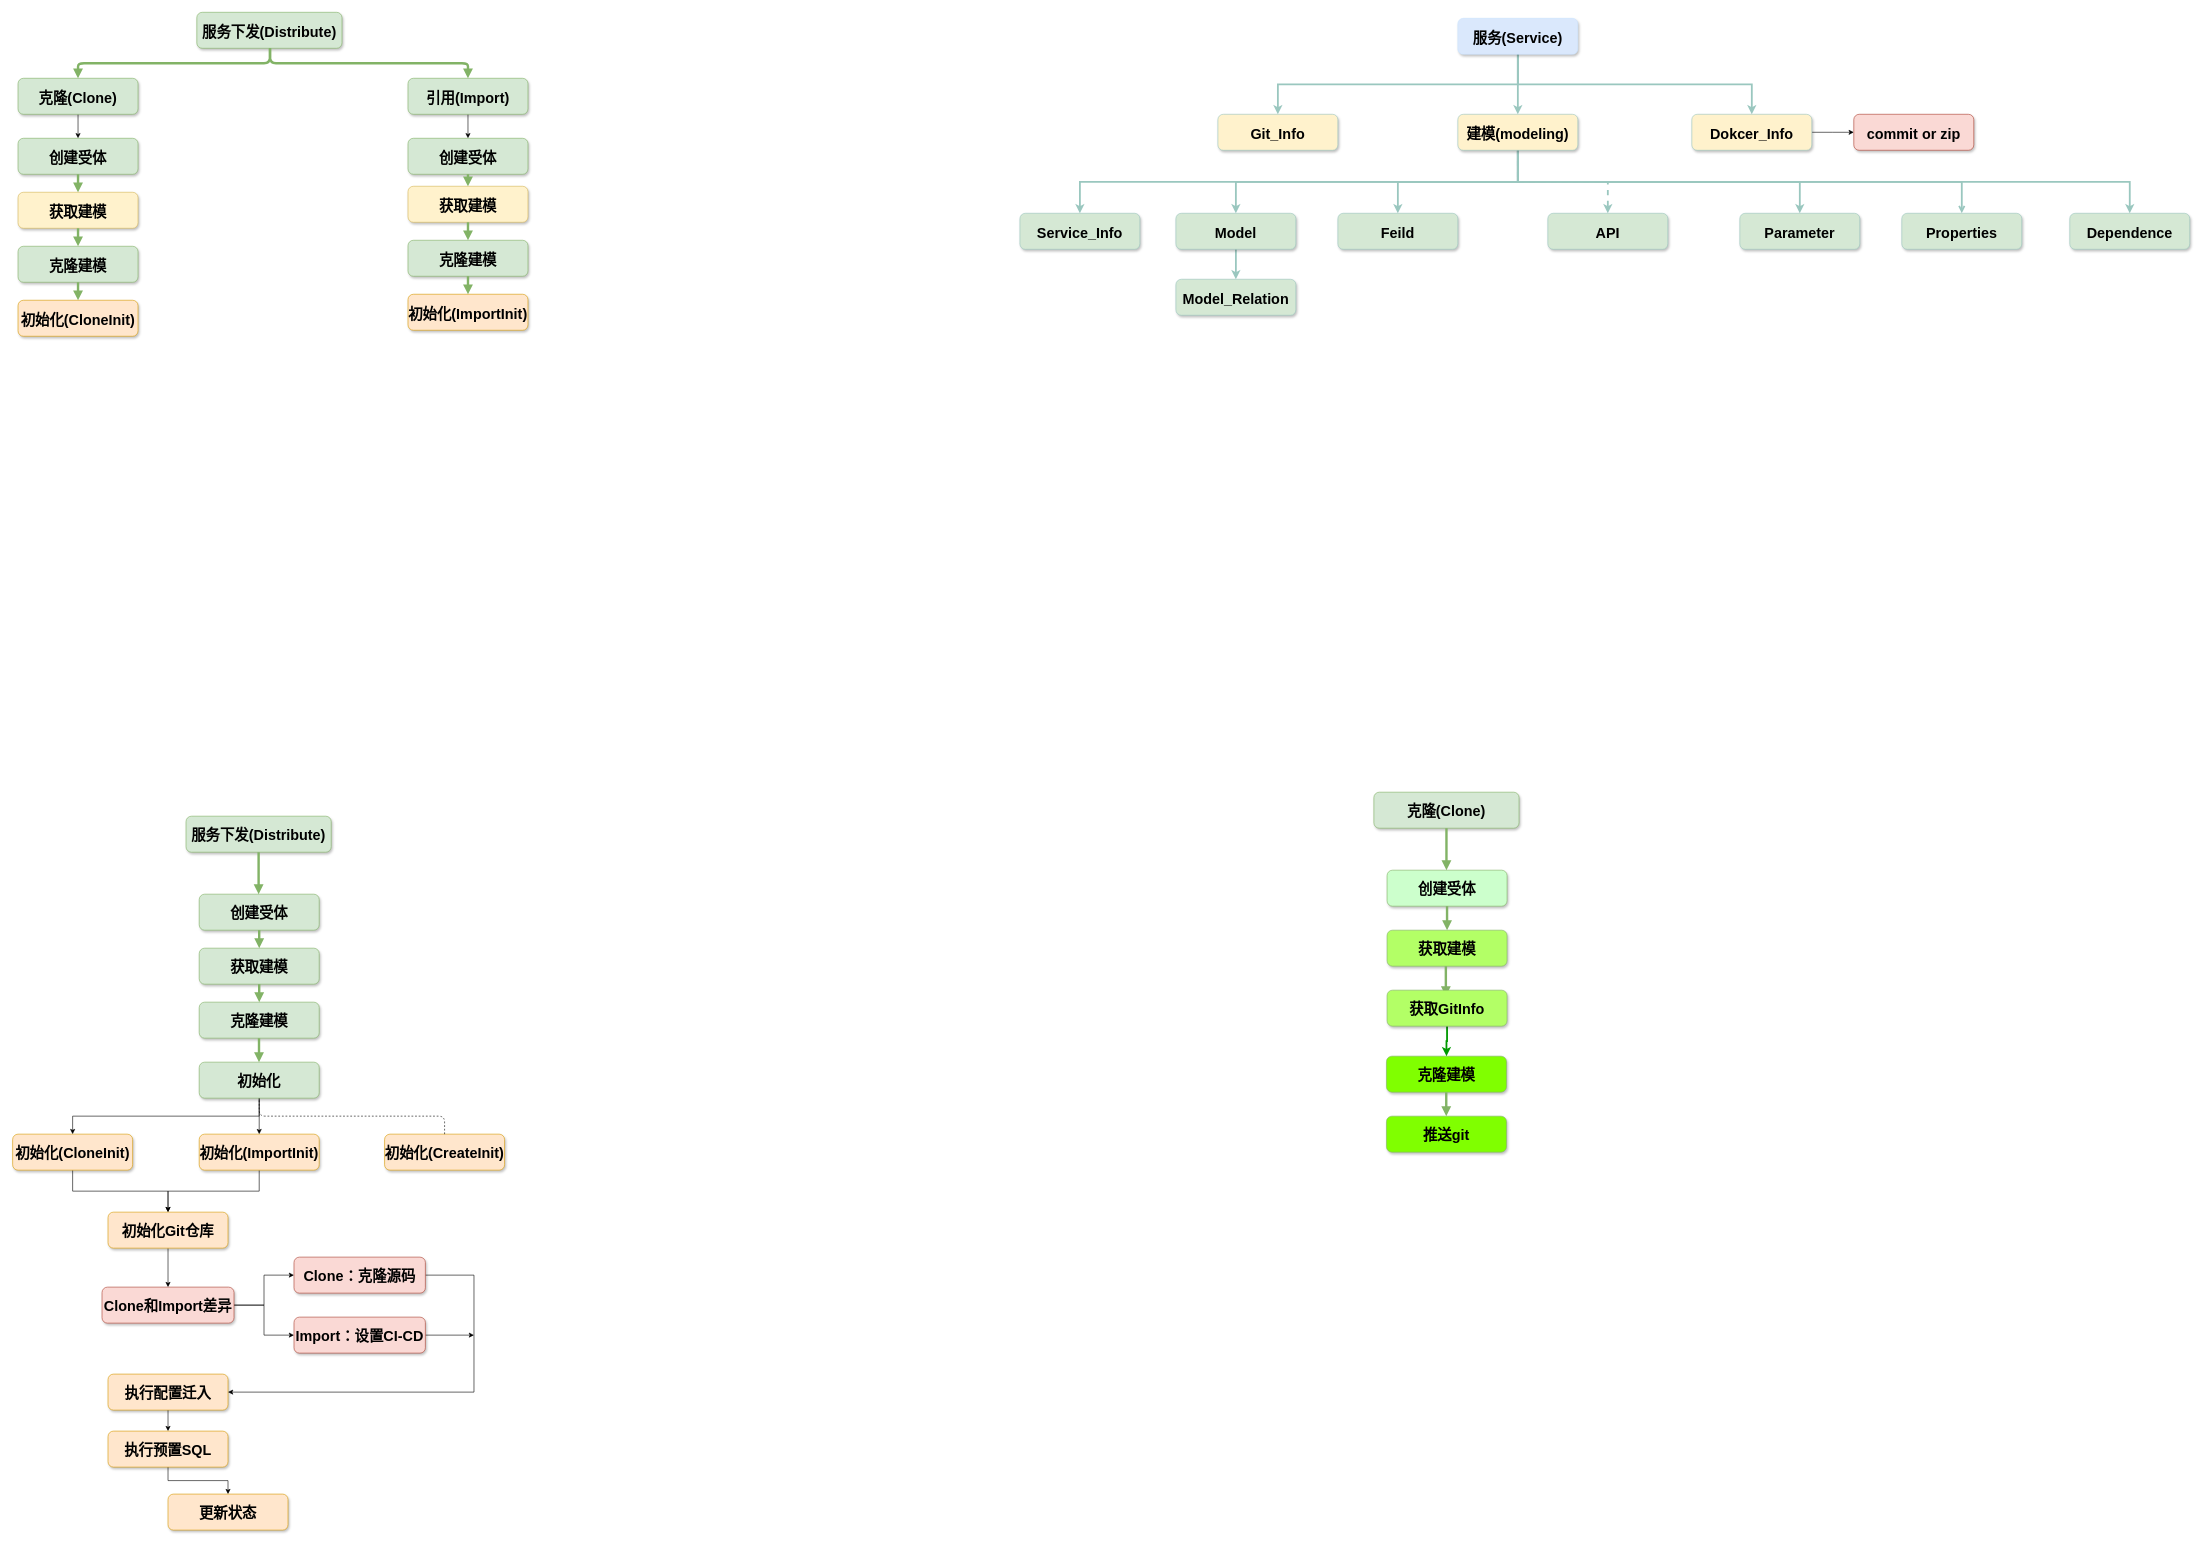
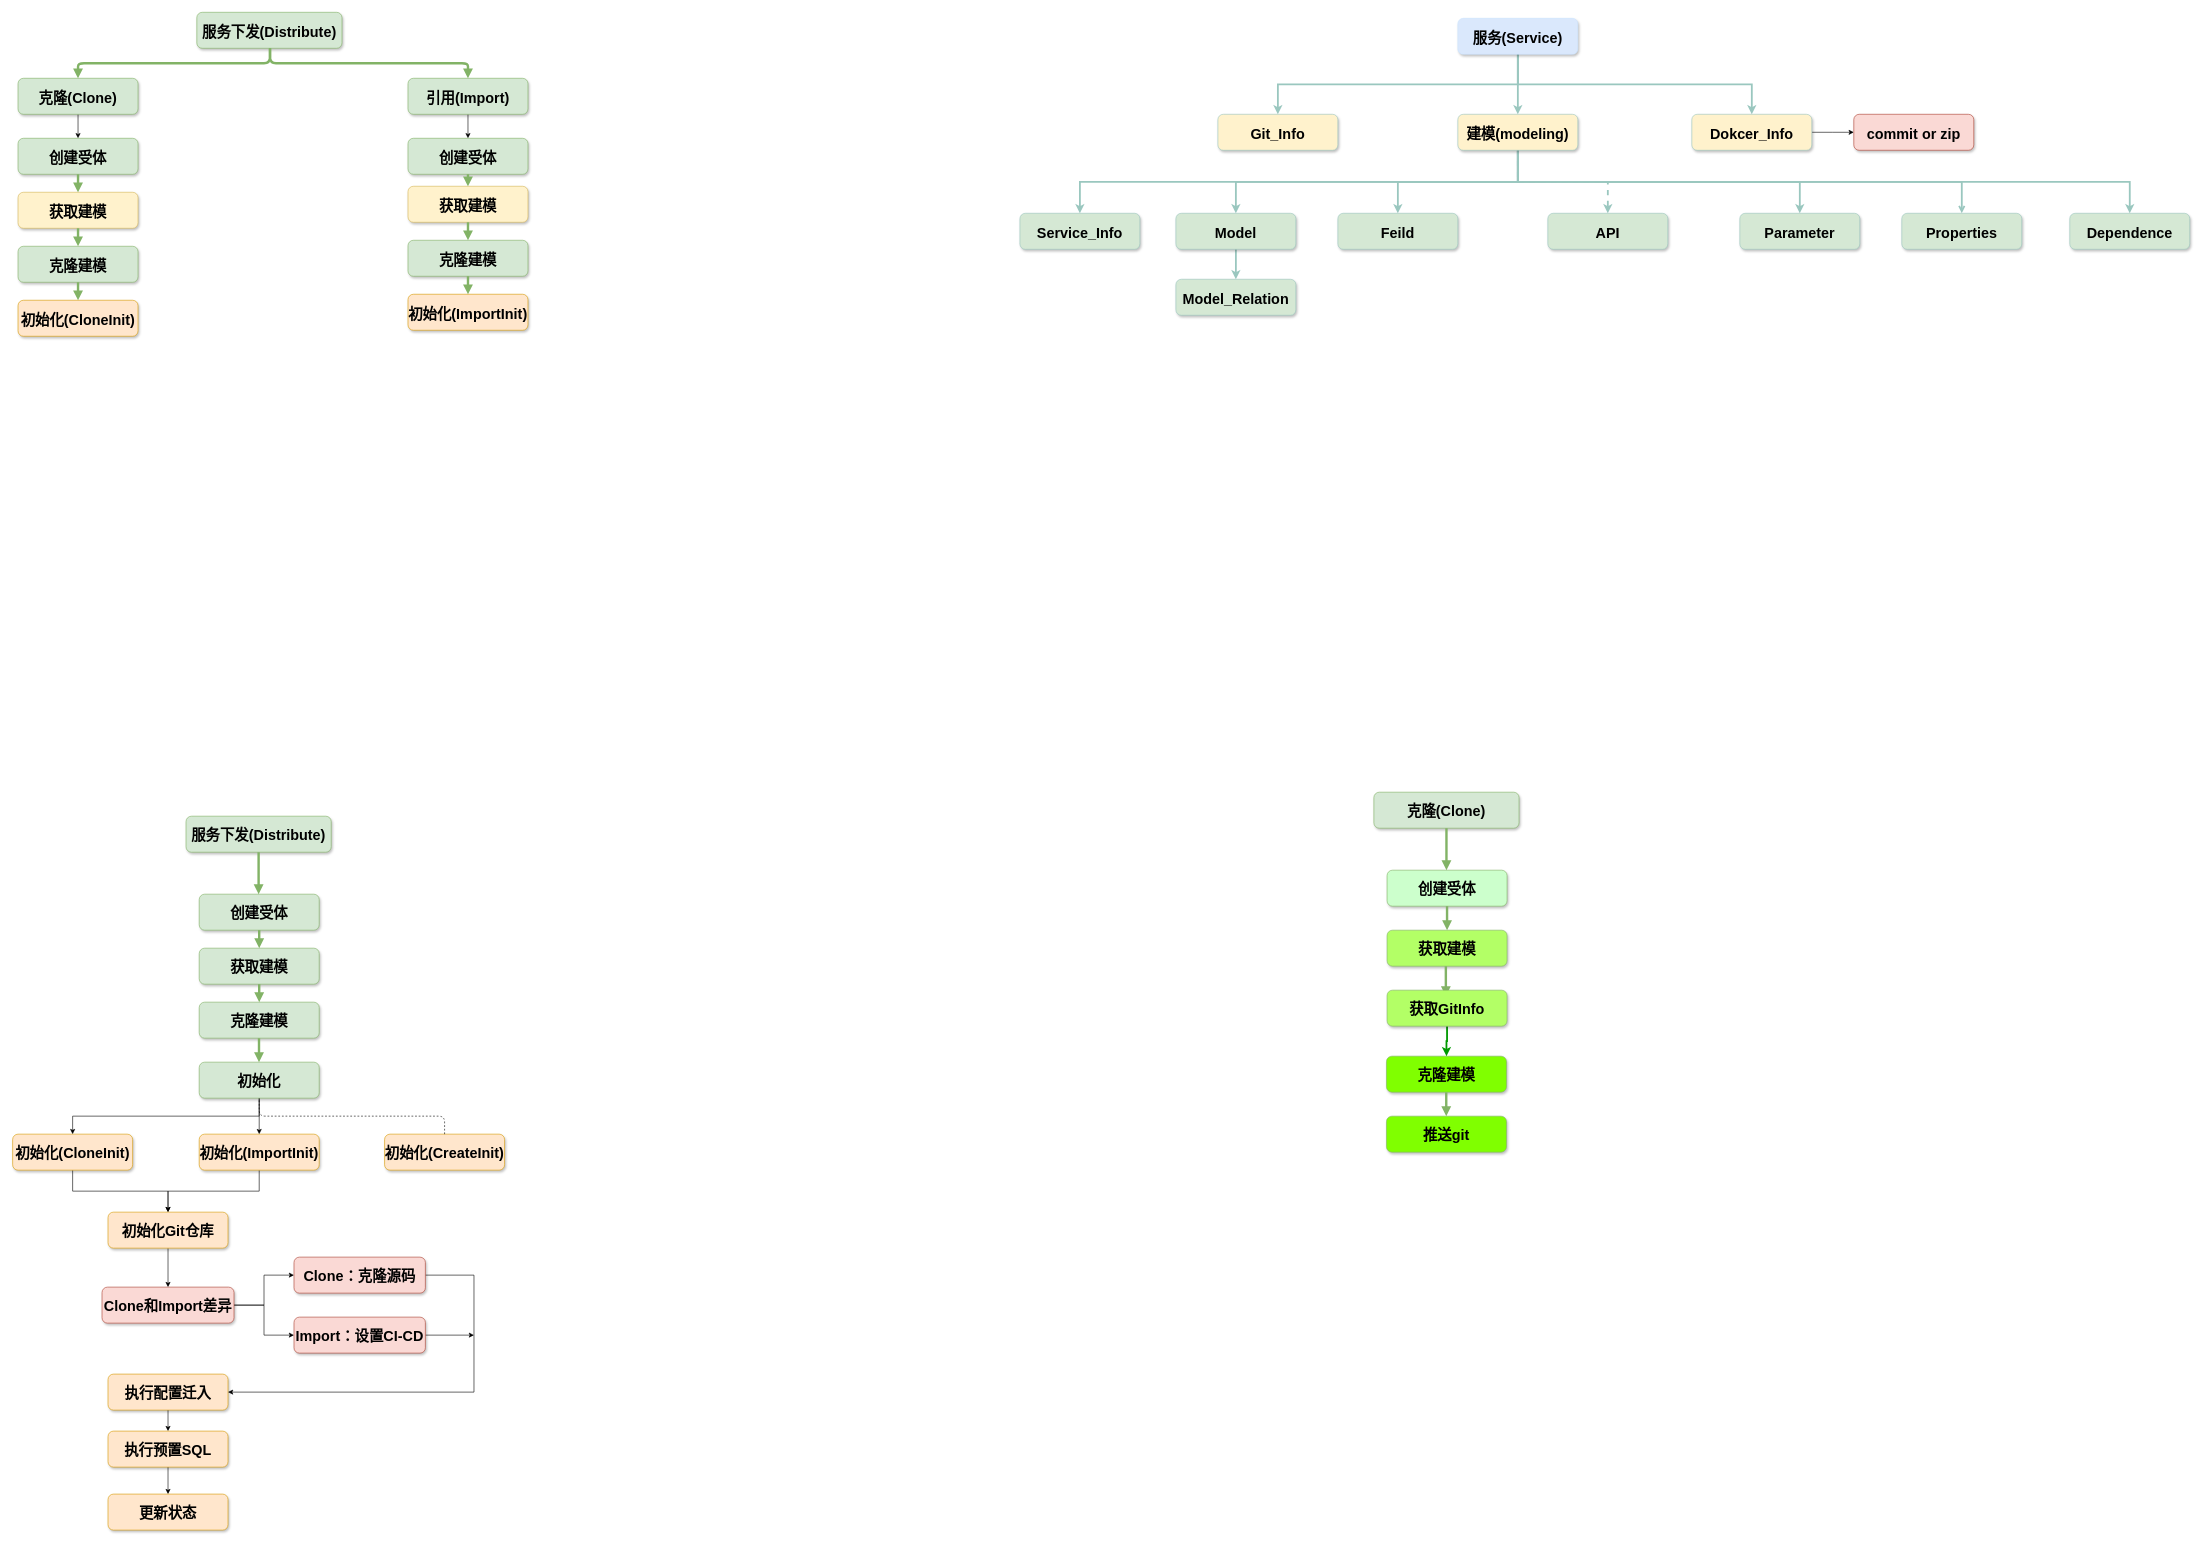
- <mxCell id="70" value="更新状态" style="rounded=1;fillColor=#ffe6cc;strokeColor=#d79b00;shadow=1;fontStyle=1;fontSize=24;" vertex="1" parent="1"><mxGeometry x="279" y="2490" width="200" height="60" as="geometry" /></mxCell>
+ <mxCell id="70" value="更新状态" style="rounded=1;fillColor=#ffe6cc;strokeColor=#d79b00;shadow=1;fontStyle=1;fontSize=24;" vertex="1" parent="1"><mxGeometry x="179" y="2490" width="200" height="60" as="geometry" /></mxCell>
